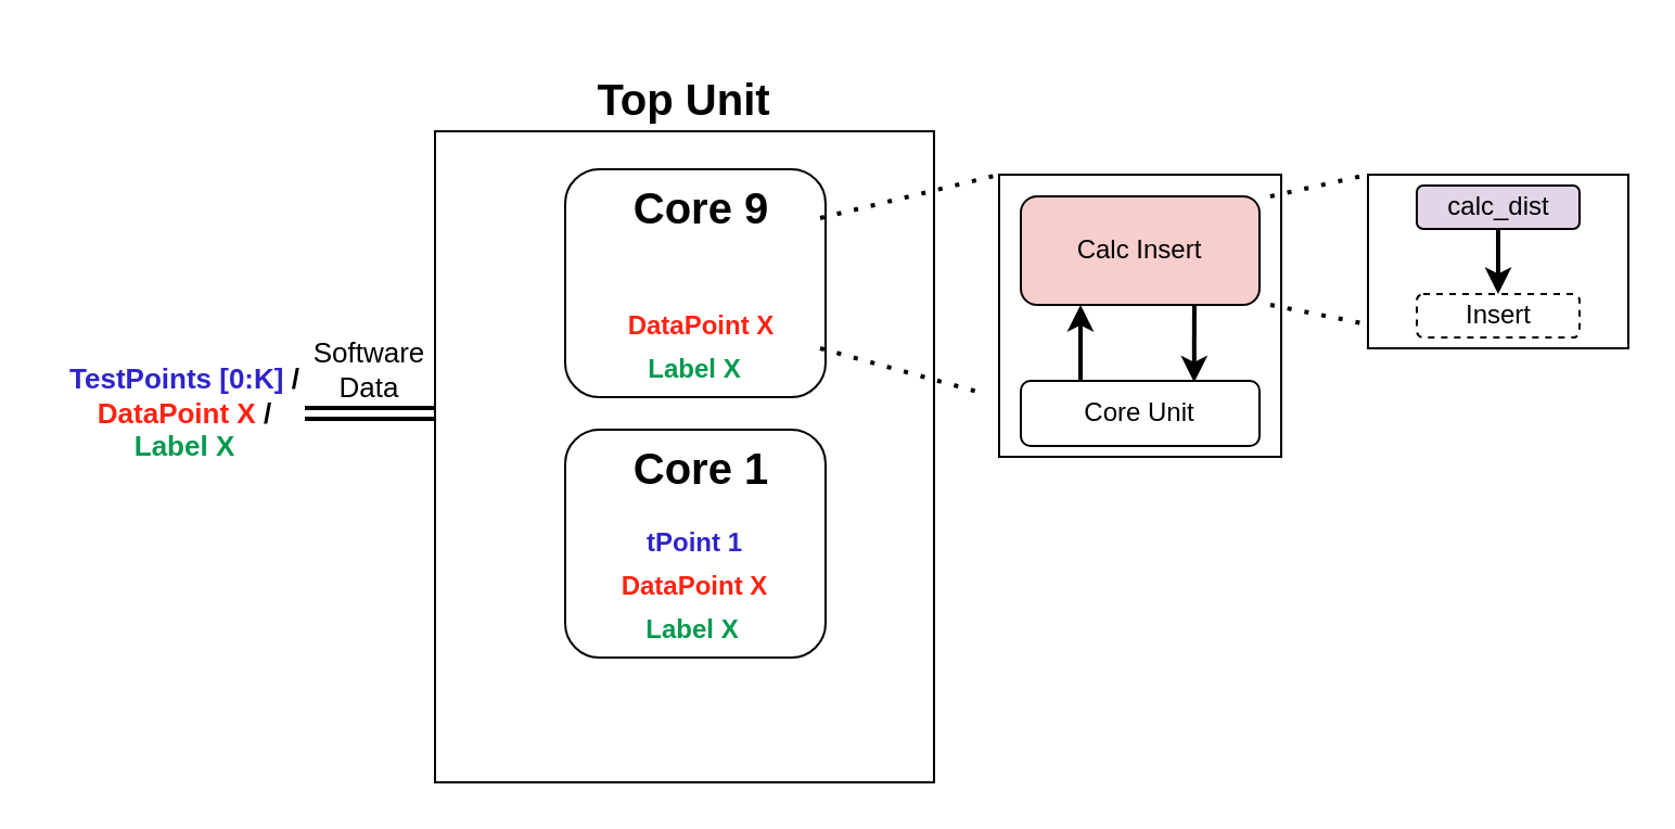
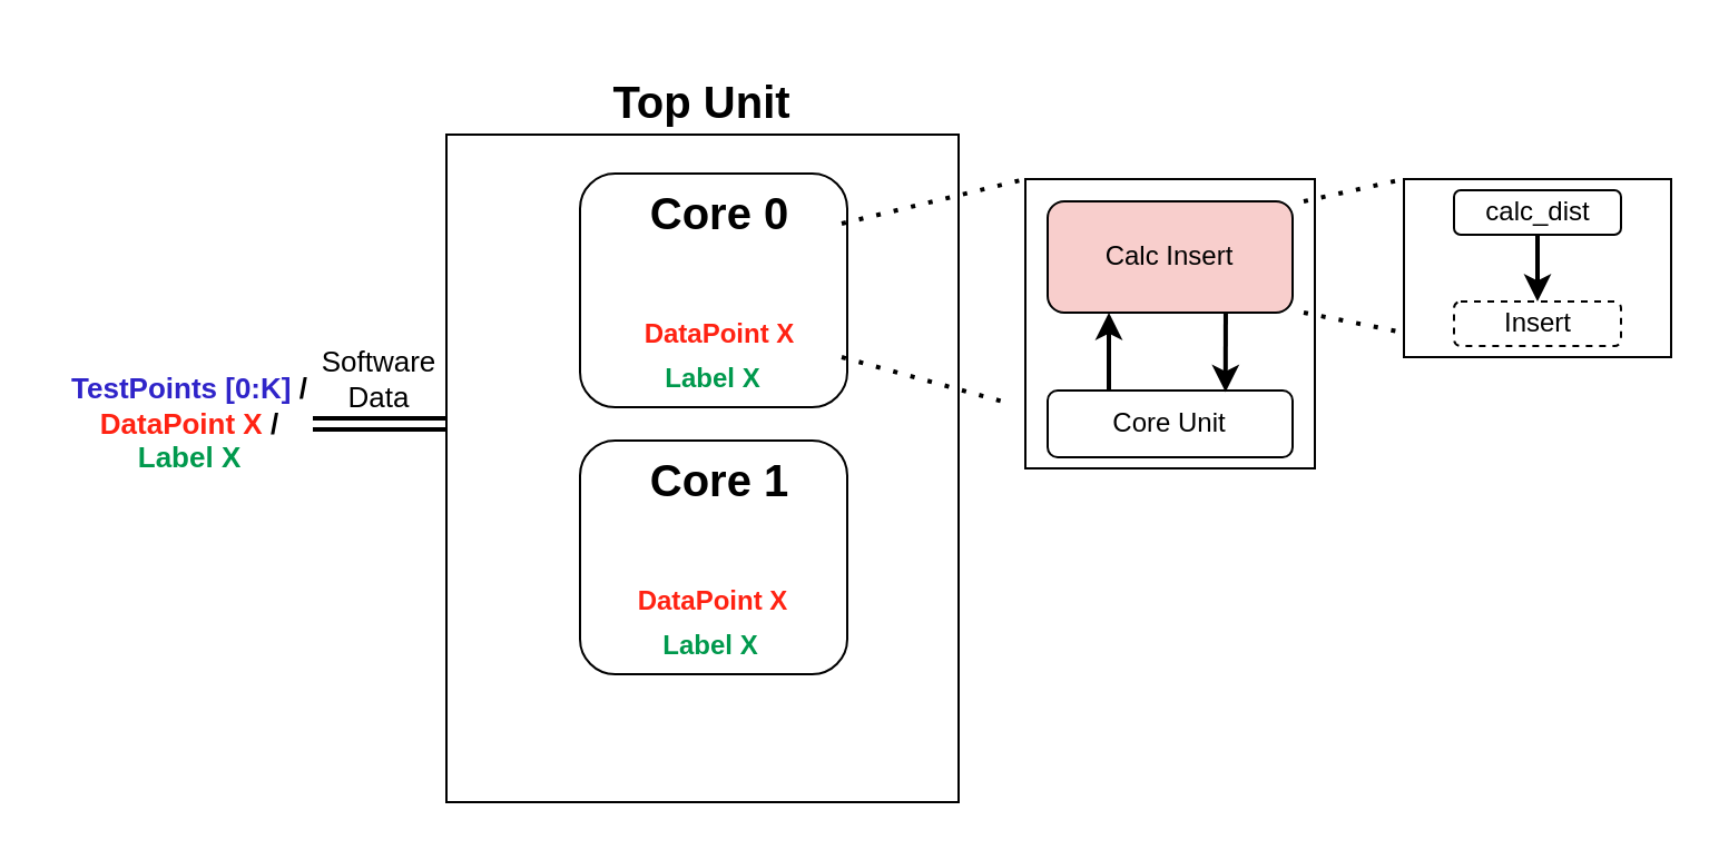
- <mxCell id="6" value="&lt;font style=&quot;font-size: 20px&quot;&gt;&lt;b&gt;Core 9&lt;/b&gt;&lt;/font&gt;" style="text;html=1;strokeColor=none;fillColor=none;align=center;verticalAlign=middle;whiteSpace=wrap;rounded=0;" vertex="1" parent="1"><mxGeometry x="267.5" y="70" width="110" height="50" as="geometry" /></mxCell>
+ <mxCell id="6" value="&lt;font style=&quot;font-size: 20px&quot;&gt;&lt;b&gt;Core 0&lt;/b&gt;&lt;/font&gt;" style="text;html=1;strokeColor=none;fillColor=none;align=center;verticalAlign=middle;whiteSpace=wrap;rounded=0;" vertex="1" parent="1"><mxGeometry x="267.5" y="70" width="110" height="50" as="geometry" /></mxCell>
- <mxCell id="25" value="calc_dist" style="rounded=1;whiteSpace=wrap;html=1;fillColor=#e1d5e7;" vertex="1" parent="1"><mxGeometry x="652.5" y="85" width="75" height="20" as="geometry" /></mxCell>
+ <mxCell id="25" value="calc_dist" style="rounded=1;whiteSpace=wrap;html=1;" vertex="1" parent="1"><mxGeometry x="652.5" y="85" width="75" height="20" as="geometry" /></mxCell>
- <mxCell id="17" value="&lt;b&gt;&lt;font color=&quot;#2f24c9&quot;&gt;tPoint 1&lt;/font&gt;&lt;/b&gt;" style="text;html=1;strokeColor=none;fillColor=none;align=center;verticalAlign=middle;whiteSpace=wrap;rounded=0;" vertex="1" parent="1"><mxGeometry x="290" y="240" width="60" height="20" as="geometry" /></mxCell>
